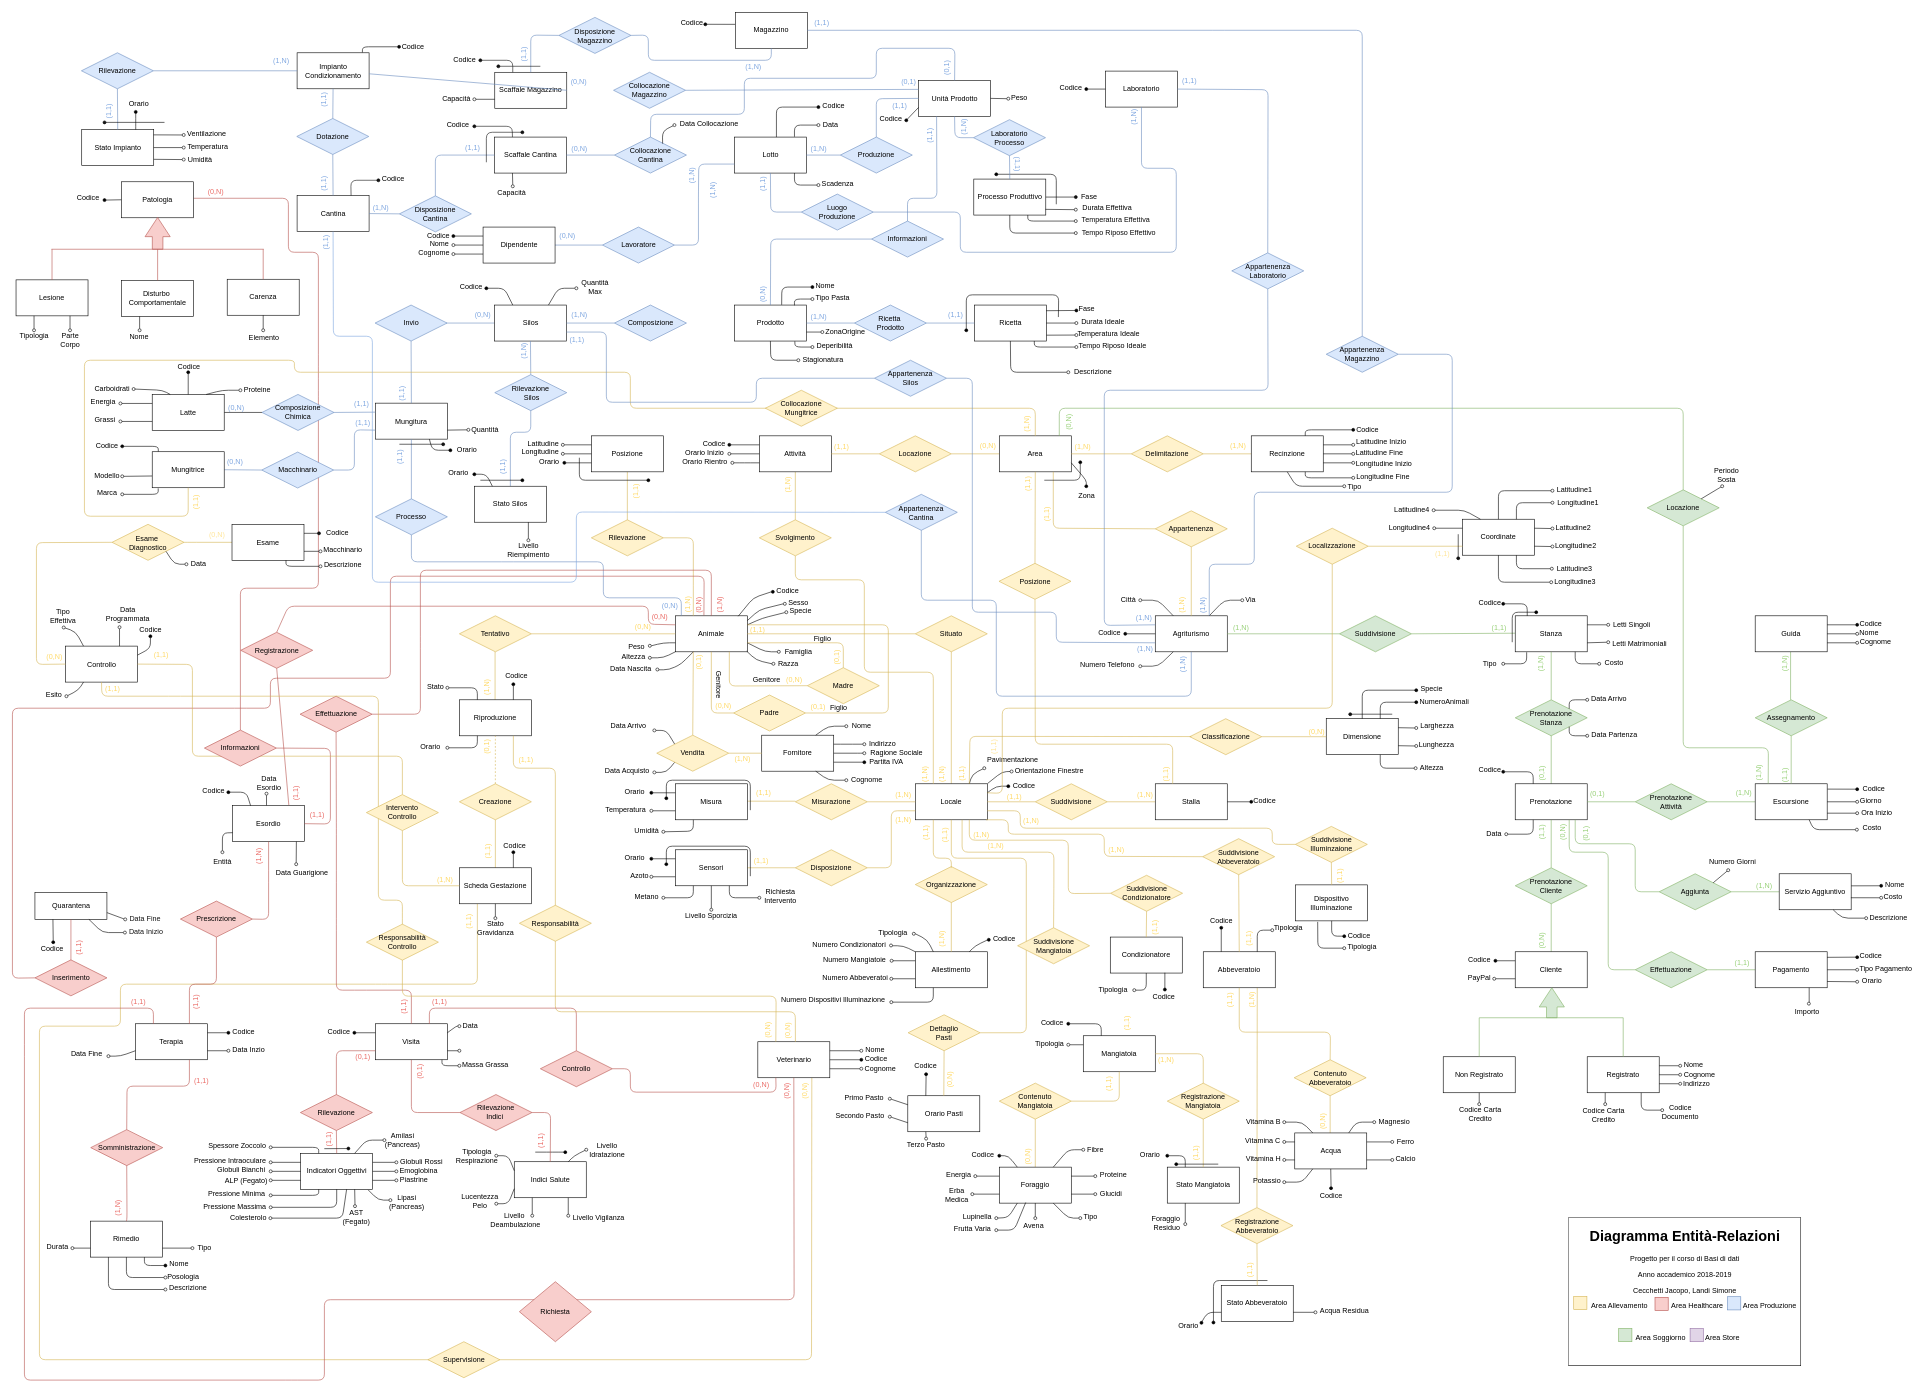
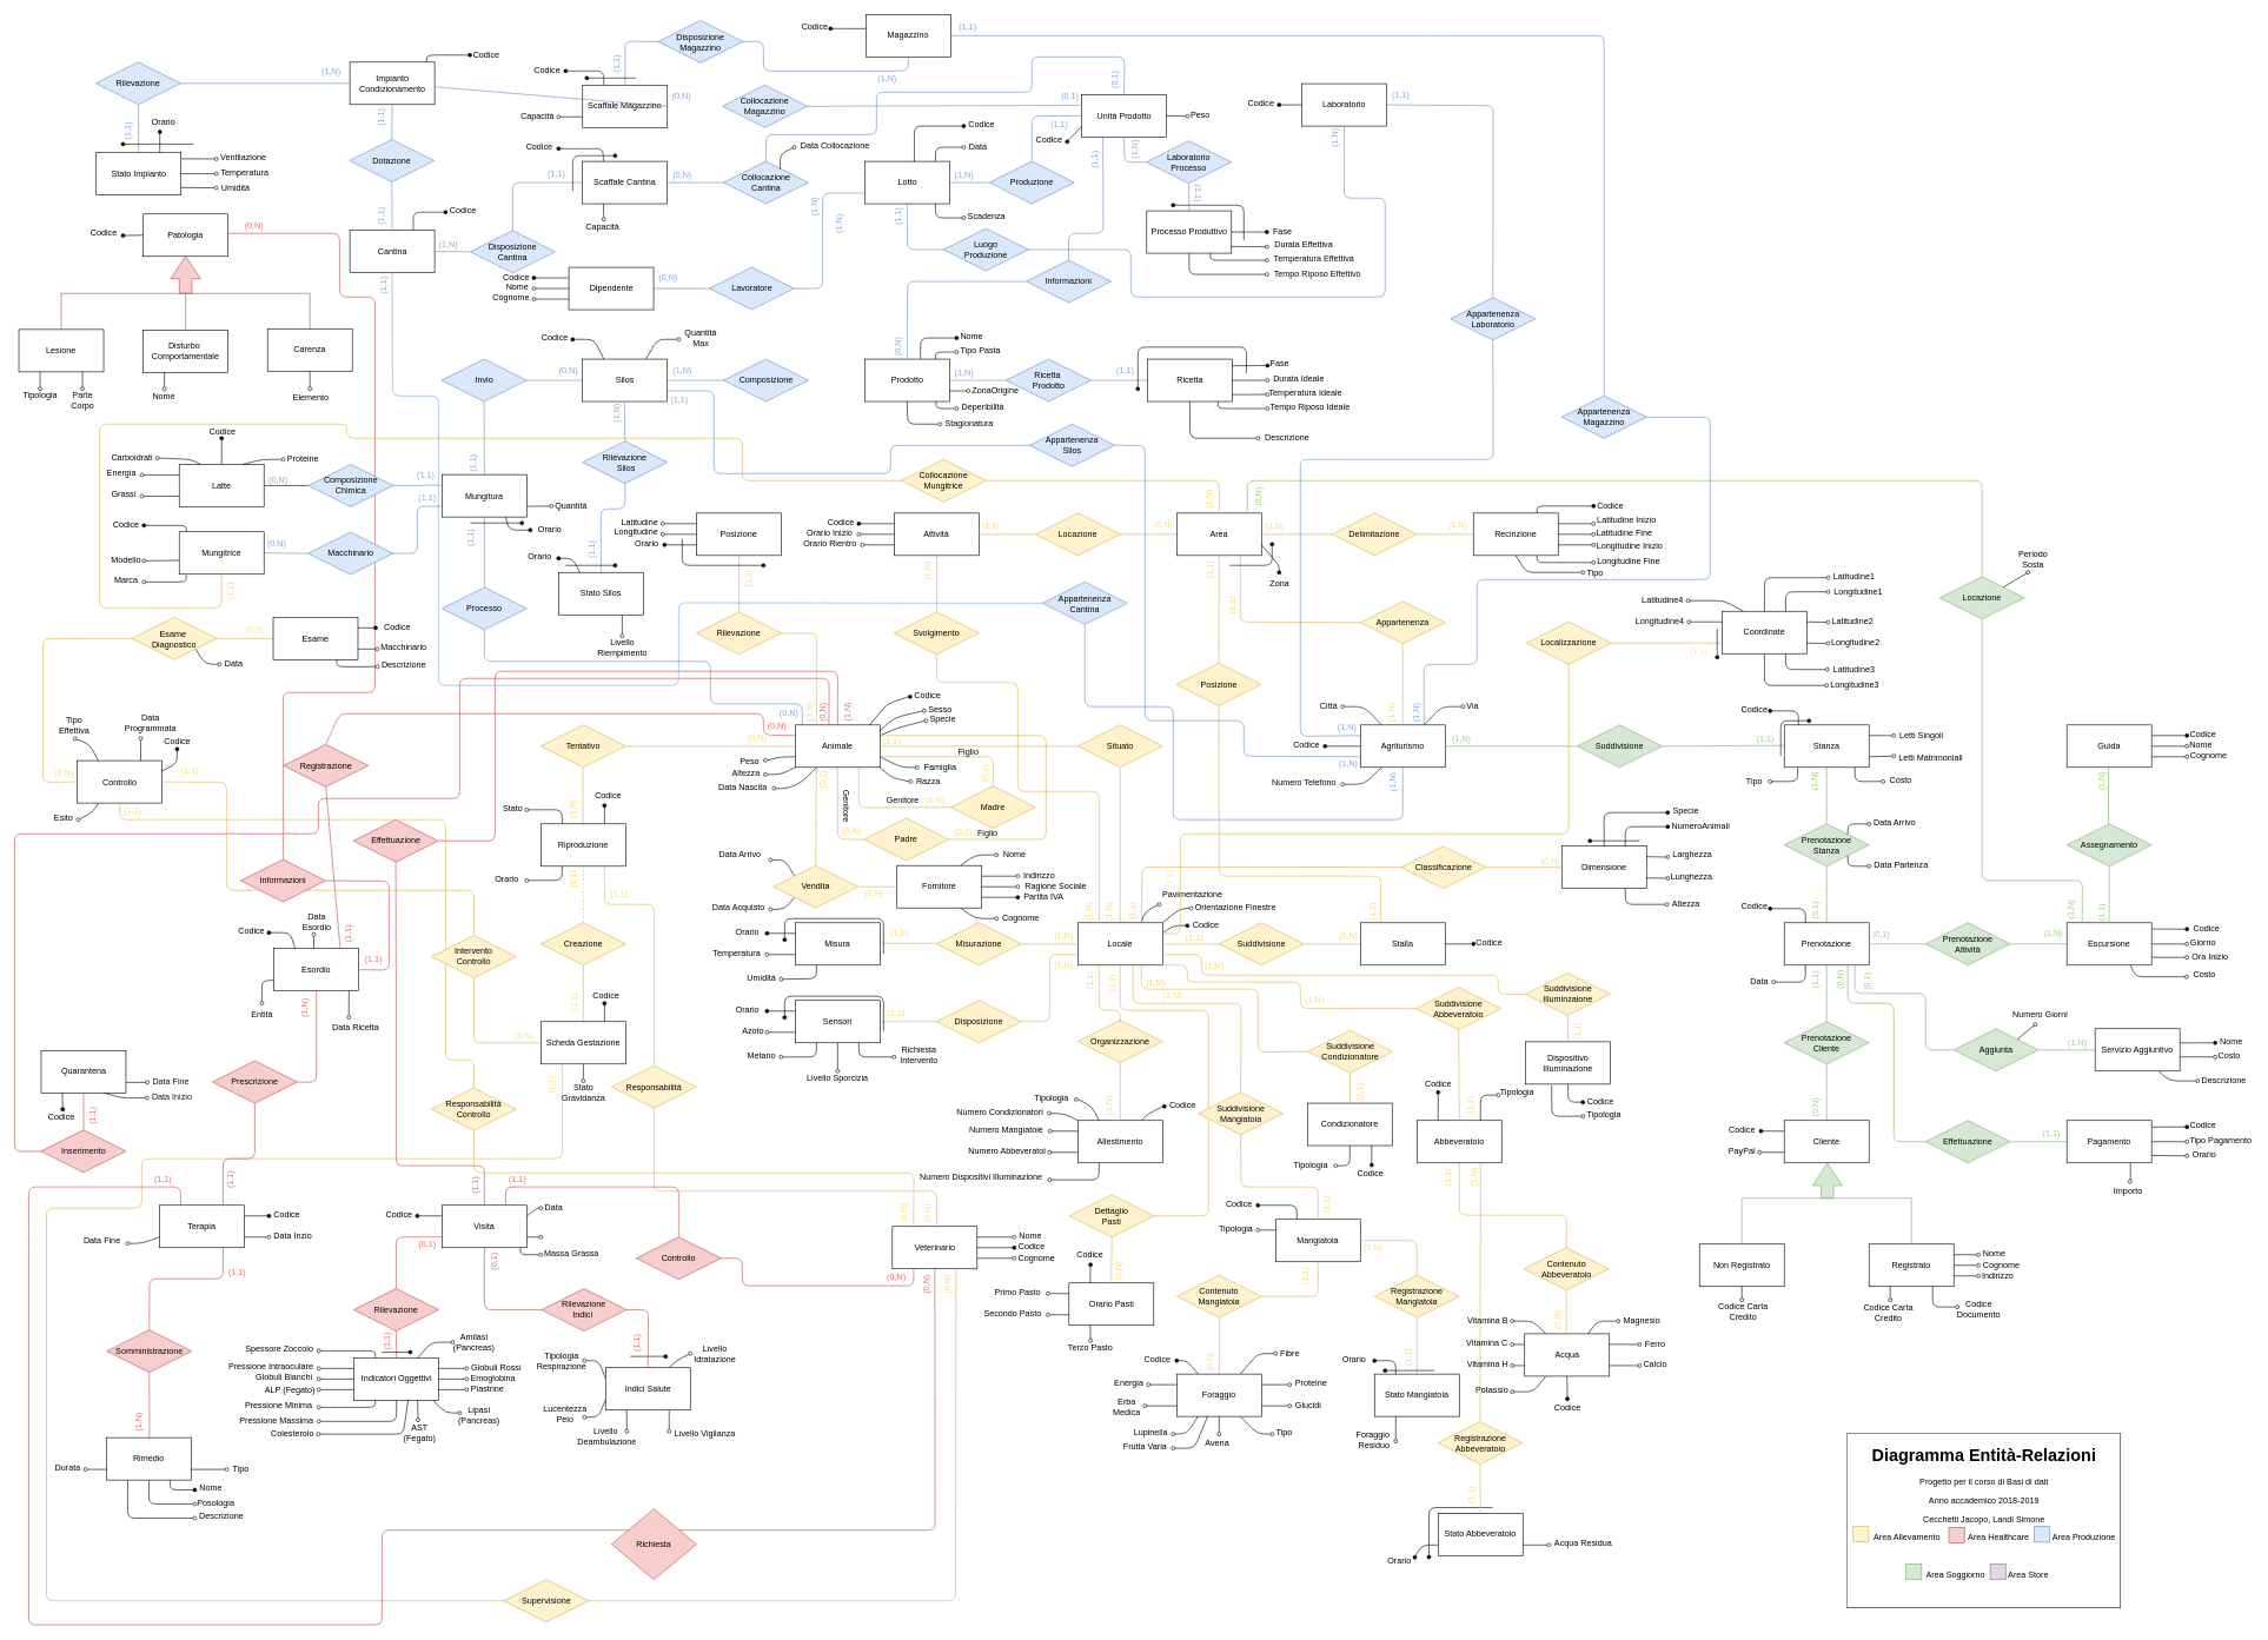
- <mxCell id="575" value="&lt;font style=&quot;font-size: 12px&quot;&gt;Data Guarigione&lt;/font&gt;" style="text;html=1;strokeColor=none;fillColor=none;align=center;verticalAlign=middle;whiteSpace=wrap;rounded=0;" parent="1" vertex="1"><mxGeometry x="456.5" y="1444" width="92" height="20" as="geometry" /></mxCell>
+ <mxCell id="575" value="&lt;font style=&quot;font-size: 12px&quot;&gt;Data Ricetta&lt;/font&gt;" style="text;html=1;strokeColor=none;fillColor=none;align=center;verticalAlign=middle;whiteSpace=wrap;rounded=0;" parent="1" vertex="1"><mxGeometry x="456.5" y="1444" width="92" height="20" as="geometry" /></mxCell>
- <mxCell id="535" value="Quarantena" style="rounded=0;whiteSpace=wrap;html=1;" parent="1" vertex="1"><mxGeometry x="57.5" y="1487" width="120" height="45" as="geometry" /></mxCell>
+ <mxCell id="535" value="Quarantena" style="rounded=0;whiteSpace=wrap;html=1;" parent="1" vertex="1"><mxGeometry x="57.5" y="1487" width="120" height="60" as="geometry" /></mxCell>
+ <mxCell id="657" value="" style="endArrow=none;html=1;entryX=0.5;entryY=1;entryDx=0;entryDy=0;exitX=0.5;exitY=0;exitDx=0;exitDy=0;fillColor=#fff2cc;strokeColor=#d6b656;" parent="1" source="30" target="1043" edge="1"><mxGeometry width="50" height="50" relative="1" as="geometry"><mxPoint x="1930" y="1630" as="sourcePoint" /><mxPoint x="1980" y="1580" as="targetPoint" /><Array as="points"><mxPoint x="1865" y="1680" /><mxPoint x="1756" y="1680" /></Array></mxGeometry></mxCell>
- <mxCell id="959" value="Orario Pasti" style="rounded=0;whiteSpace=wrap;html=1;" parent="1" vertex="1"><mxGeometry x="1512.5" y="1826" width="120" height="60" as="geometry" /></mxCell>
+ <mxCell id="959" value="Orario Pasti" style="rounded=0;whiteSpace=wrap;html=1;" parent="1" vertex="1"><mxGeometry x="1512.5" y="1816" width="120" height="60" as="geometry" /></mxCell>
